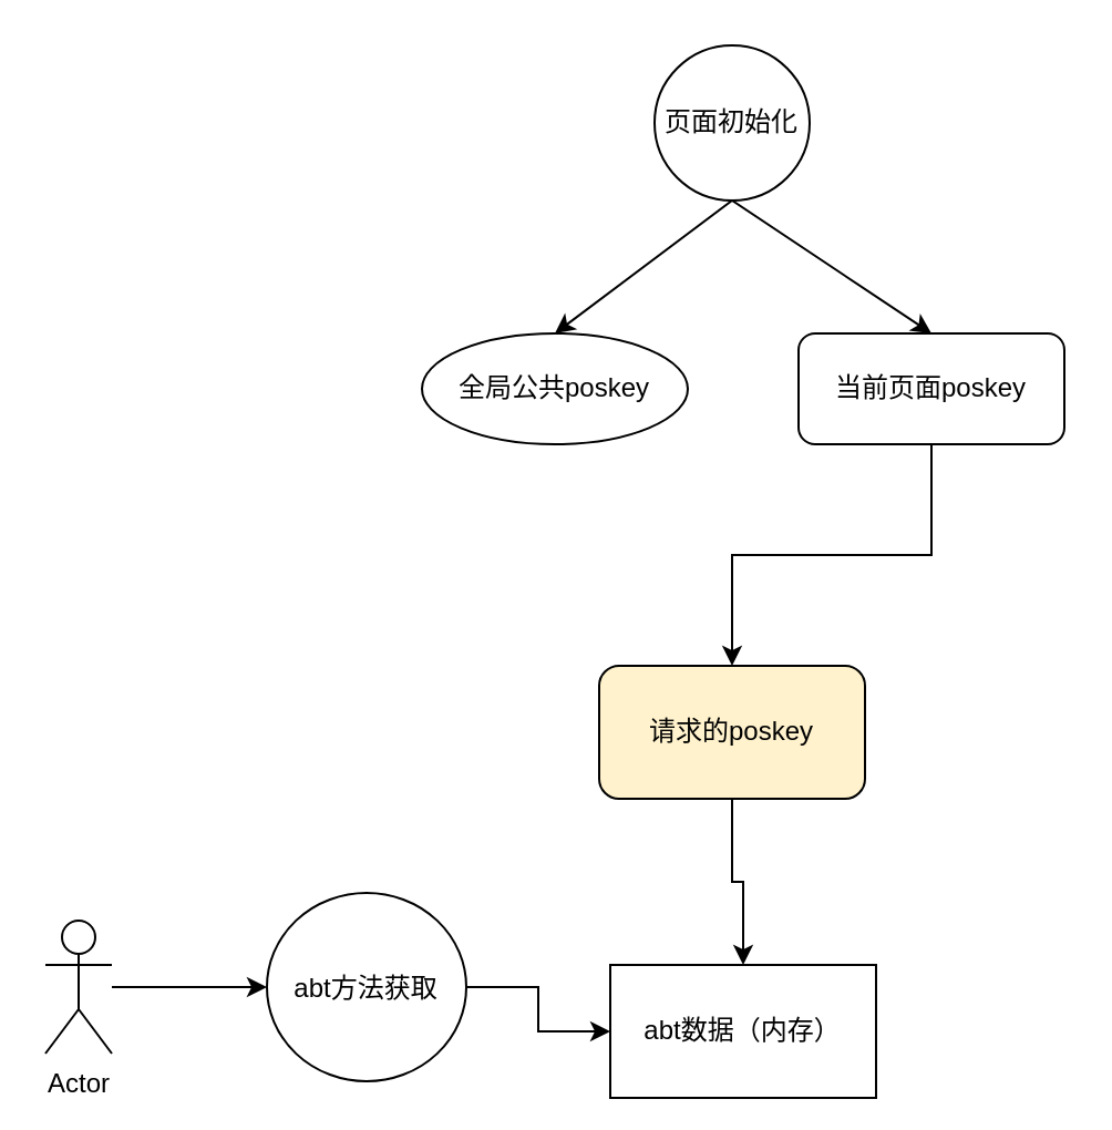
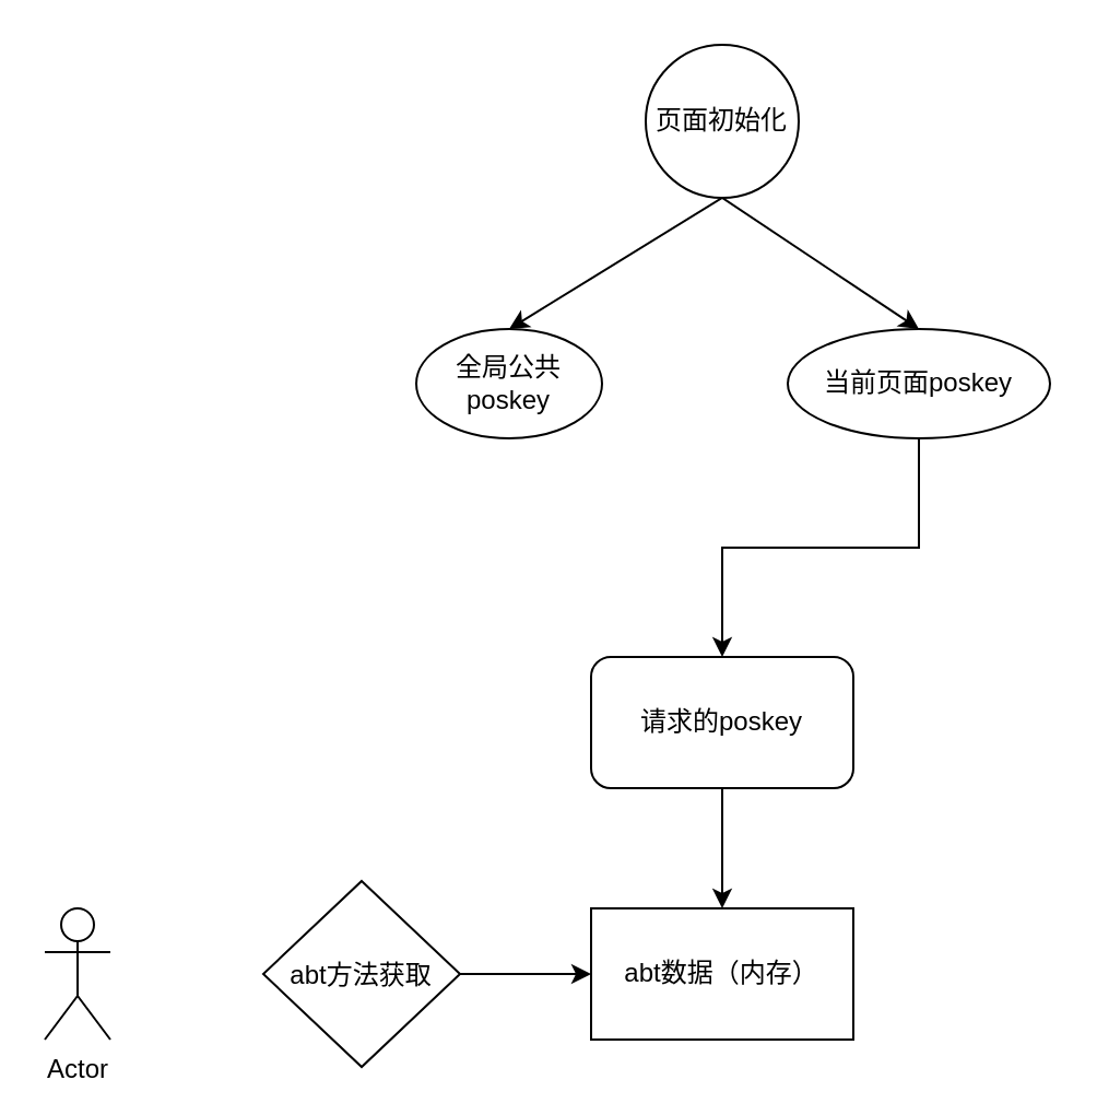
- <mxCell id="4" value="全局公共poskey" style="ellipse;whiteSpace=wrap;html=1;" vertex="1" parent="1"><mxGeometry x="190" y="150" width="120" height="50" as="geometry" /></mxCell>
+ <mxCell id="4" value="全局公共poskey" style="ellipse;whiteSpace=wrap;html=1;" vertex="1" parent="1"><mxGeometry x="190" y="150" width="85" height="50" as="geometry" /></mxCell>
- <mxCell id="3" value="当前页面poskey" style="whiteSpace=wrap;html=1;rounded=1;" vertex="1" parent="1"><mxGeometry x="360" y="150" width="120" height="50" as="geometry" /></mxCell>
+ <mxCell id="3" value="当前页面poskey" style="ellipse;whiteSpace=wrap;html=1;" vertex="1" parent="1"><mxGeometry x="360" y="150" width="120" height="50" as="geometry" /></mxCell>
- <mxCell id="6" value="请求的poskey" style="rounded=1;whiteSpace=wrap;html=1;fillColor=#fff2cc;" vertex="1" parent="1"><mxGeometry x="270" y="300" width="120" height="60" as="geometry" /></mxCell>
+ <mxCell id="6" value="请求的poskey" style="rounded=1;whiteSpace=wrap;html=1;" vertex="1" parent="1"><mxGeometry x="270" y="300" width="120" height="60" as="geometry" /></mxCell>
- <mxCell id="10" value="" style="edgeStyle=orthogonalEdgeStyle;rounded=0;orthogonalLoop=1;jettySize=auto;html=1;" edge="1" parent="1" source="11" target="13"><mxGeometry relative="1" as="geometry" /></mxCell>
- <mxCell id="13" value="&lt;br&gt;&lt;br&gt;abt方法获取" style="ellipse;whiteSpace=wrap;html=1;verticalAlign=top;" vertex="1" parent="1"><mxGeometry x="120" y="402.5" width="90" height="85" as="geometry" /></mxCell>
+ <mxCell id="13" value="&lt;br&gt;&lt;br&gt;abt方法获取" style="rhombus;whiteSpace=wrap;html=1;verticalAlign=top;" vertex="1" parent="1"><mxGeometry x="120" y="402.5" width="90" height="85" as="geometry" /></mxCell>
- <mxCell id="9" value="abt数据（内存）" style="rounded=0;whiteSpace=wrap;html=1;" vertex="1" parent="1"><mxGeometry x="275" y="435" width="120" height="60" as="geometry" /></mxCell>
+ <mxCell id="9" value="abt数据（内存）" style="rounded=0;whiteSpace=wrap;html=1;" vertex="1" parent="1"><mxGeometry x="270" y="415" width="120" height="60" as="geometry" /></mxCell>
